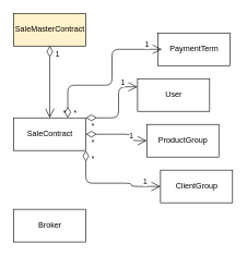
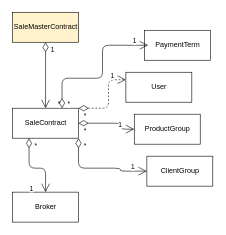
- <mxCell id="12" value="" style="endArrow=open;html=1;endSize=12;startArrow=diamondThin;startSize=14;startFill=0;edgeStyle=orthogonalEdgeStyle;exitX=1;exitY=0;exitDx=0;exitDy=0;entryX=0;entryY=0.25;entryDx=0;entryDy=0;" edge="1" parent="1" source="3" target="11"><mxGeometry relative="1" as="geometry"><mxPoint x="123.95" y="295" as="sourcePoint" /><mxPoint x="240" y="190" as="targetPoint" /><Array as="points"><mxPoint x="180" y="180" /><mxPoint x="180" y="133" /></Array></mxGeometry></mxCell>
+ <mxCell id="12" value="" style="endArrow=open;html=1;endSize=12;startArrow=diamondThin;startSize=14;startFill=0;edgeStyle=orthogonalEdgeStyle;exitX=1;exitY=0;exitDx=0;exitDy=0;entryX=0;entryY=0.25;entryDx=0;entryDy=0;dashed=1;" edge="1" parent="1" source="3" target="11"><mxGeometry relative="1" as="geometry"><mxPoint x="123.95" y="295" as="sourcePoint" /><mxPoint x="240" y="190" as="targetPoint" /><Array as="points"><mxPoint x="180" y="180" /><mxPoint x="180" y="133" /></Array></mxGeometry></mxCell>
+ <mxCell id="24" value="" style="endArrow=open;html=1;endSize=12;startArrow=diamondThin;startSize=14;startFill=0;edgeStyle=orthogonalEdgeStyle;exitX=0.25;exitY=1;exitDx=0;exitDy=0;entryX=0.5;entryY=0;entryDx=0;entryDy=0;" edge="1" parent="1" source="3" target="23"><mxGeometry relative="1" as="geometry"><mxPoint x="70" y="250" as="sourcePoint" /><mxPoint x="120" y="305" as="targetPoint" /><Array as="points"><mxPoint x="48" y="280" /><mxPoint x="75" y="280" /></Array></mxGeometry></mxCell>
+ <mxCell id="25" value="*" style="edgeLabel;resizable=0;html=1;align=left;verticalAlign=top;" connectable="0" vertex="1" parent="24"><mxGeometry x="-1" relative="1" as="geometry"><mxPoint x="7" as="offset" /></mxGeometry></mxCell>
+ <mxCell id="26" value="1" style="edgeLabel;resizable=0;html=1;align=right;verticalAlign=top;" connectable="0" vertex="1" parent="24"><mxGeometry x="1" relative="1" as="geometry"><mxPoint x="-20" y="-20" as="offset" /></mxGeometry></mxCell>
